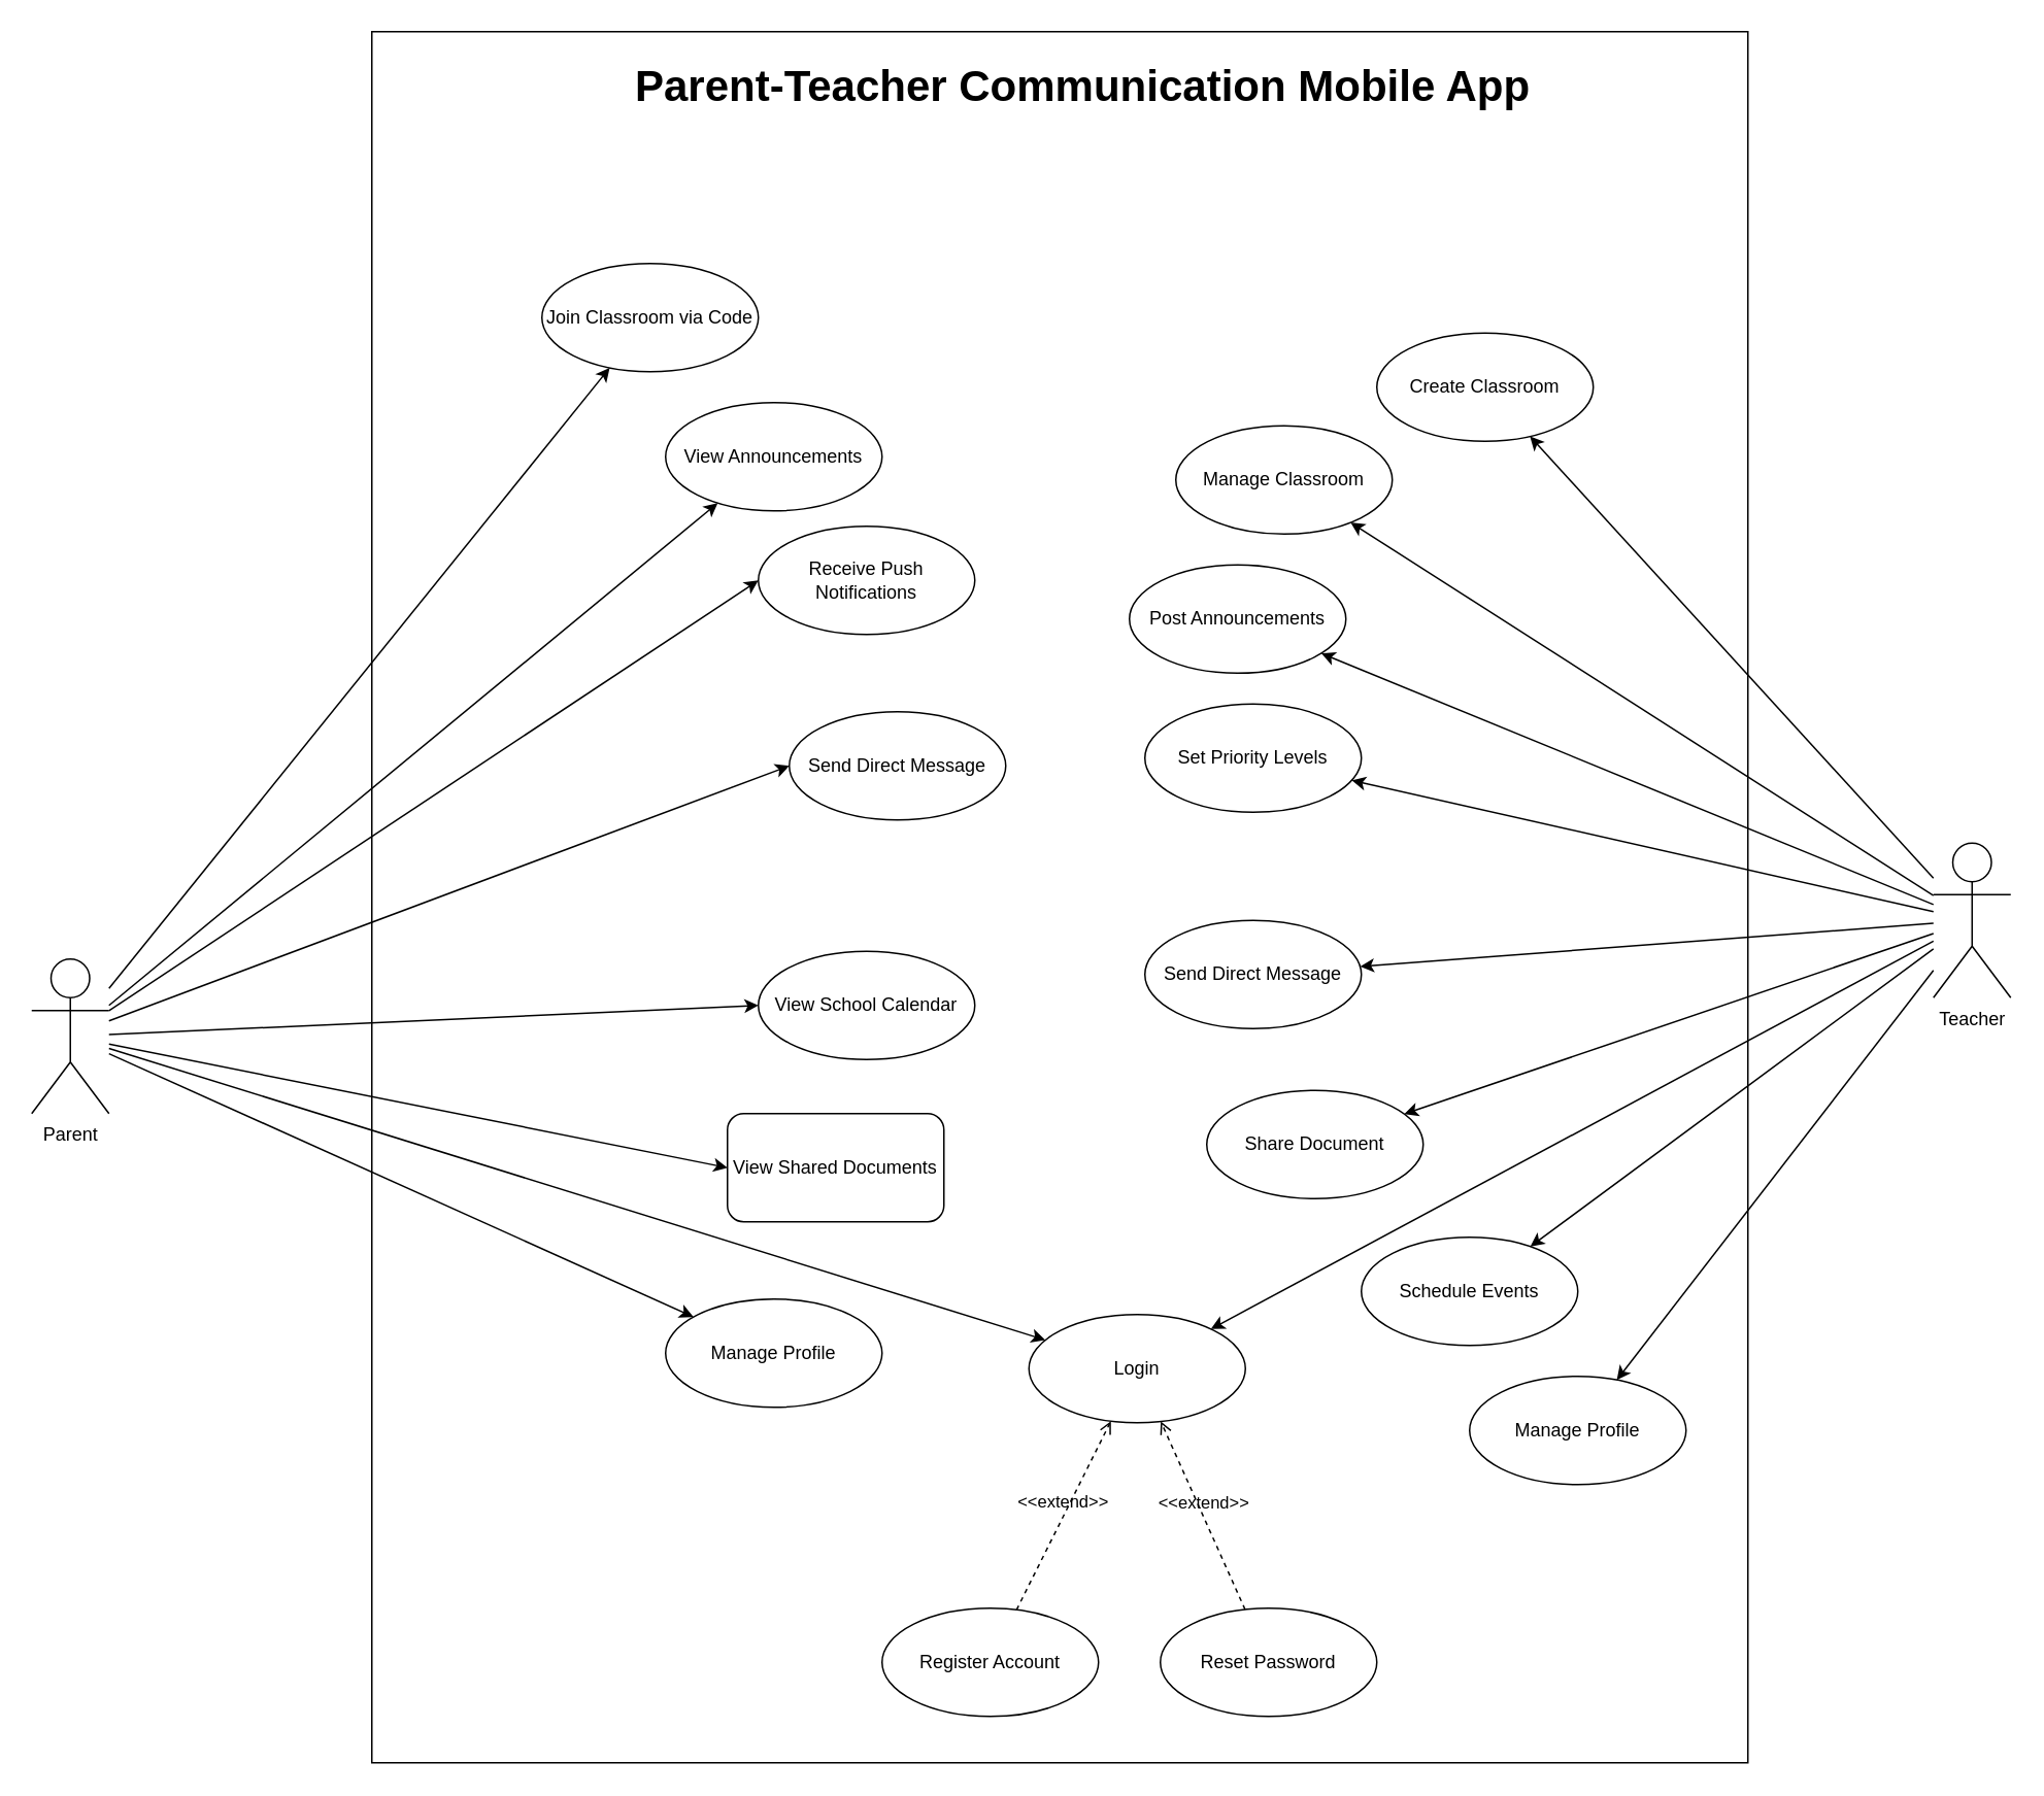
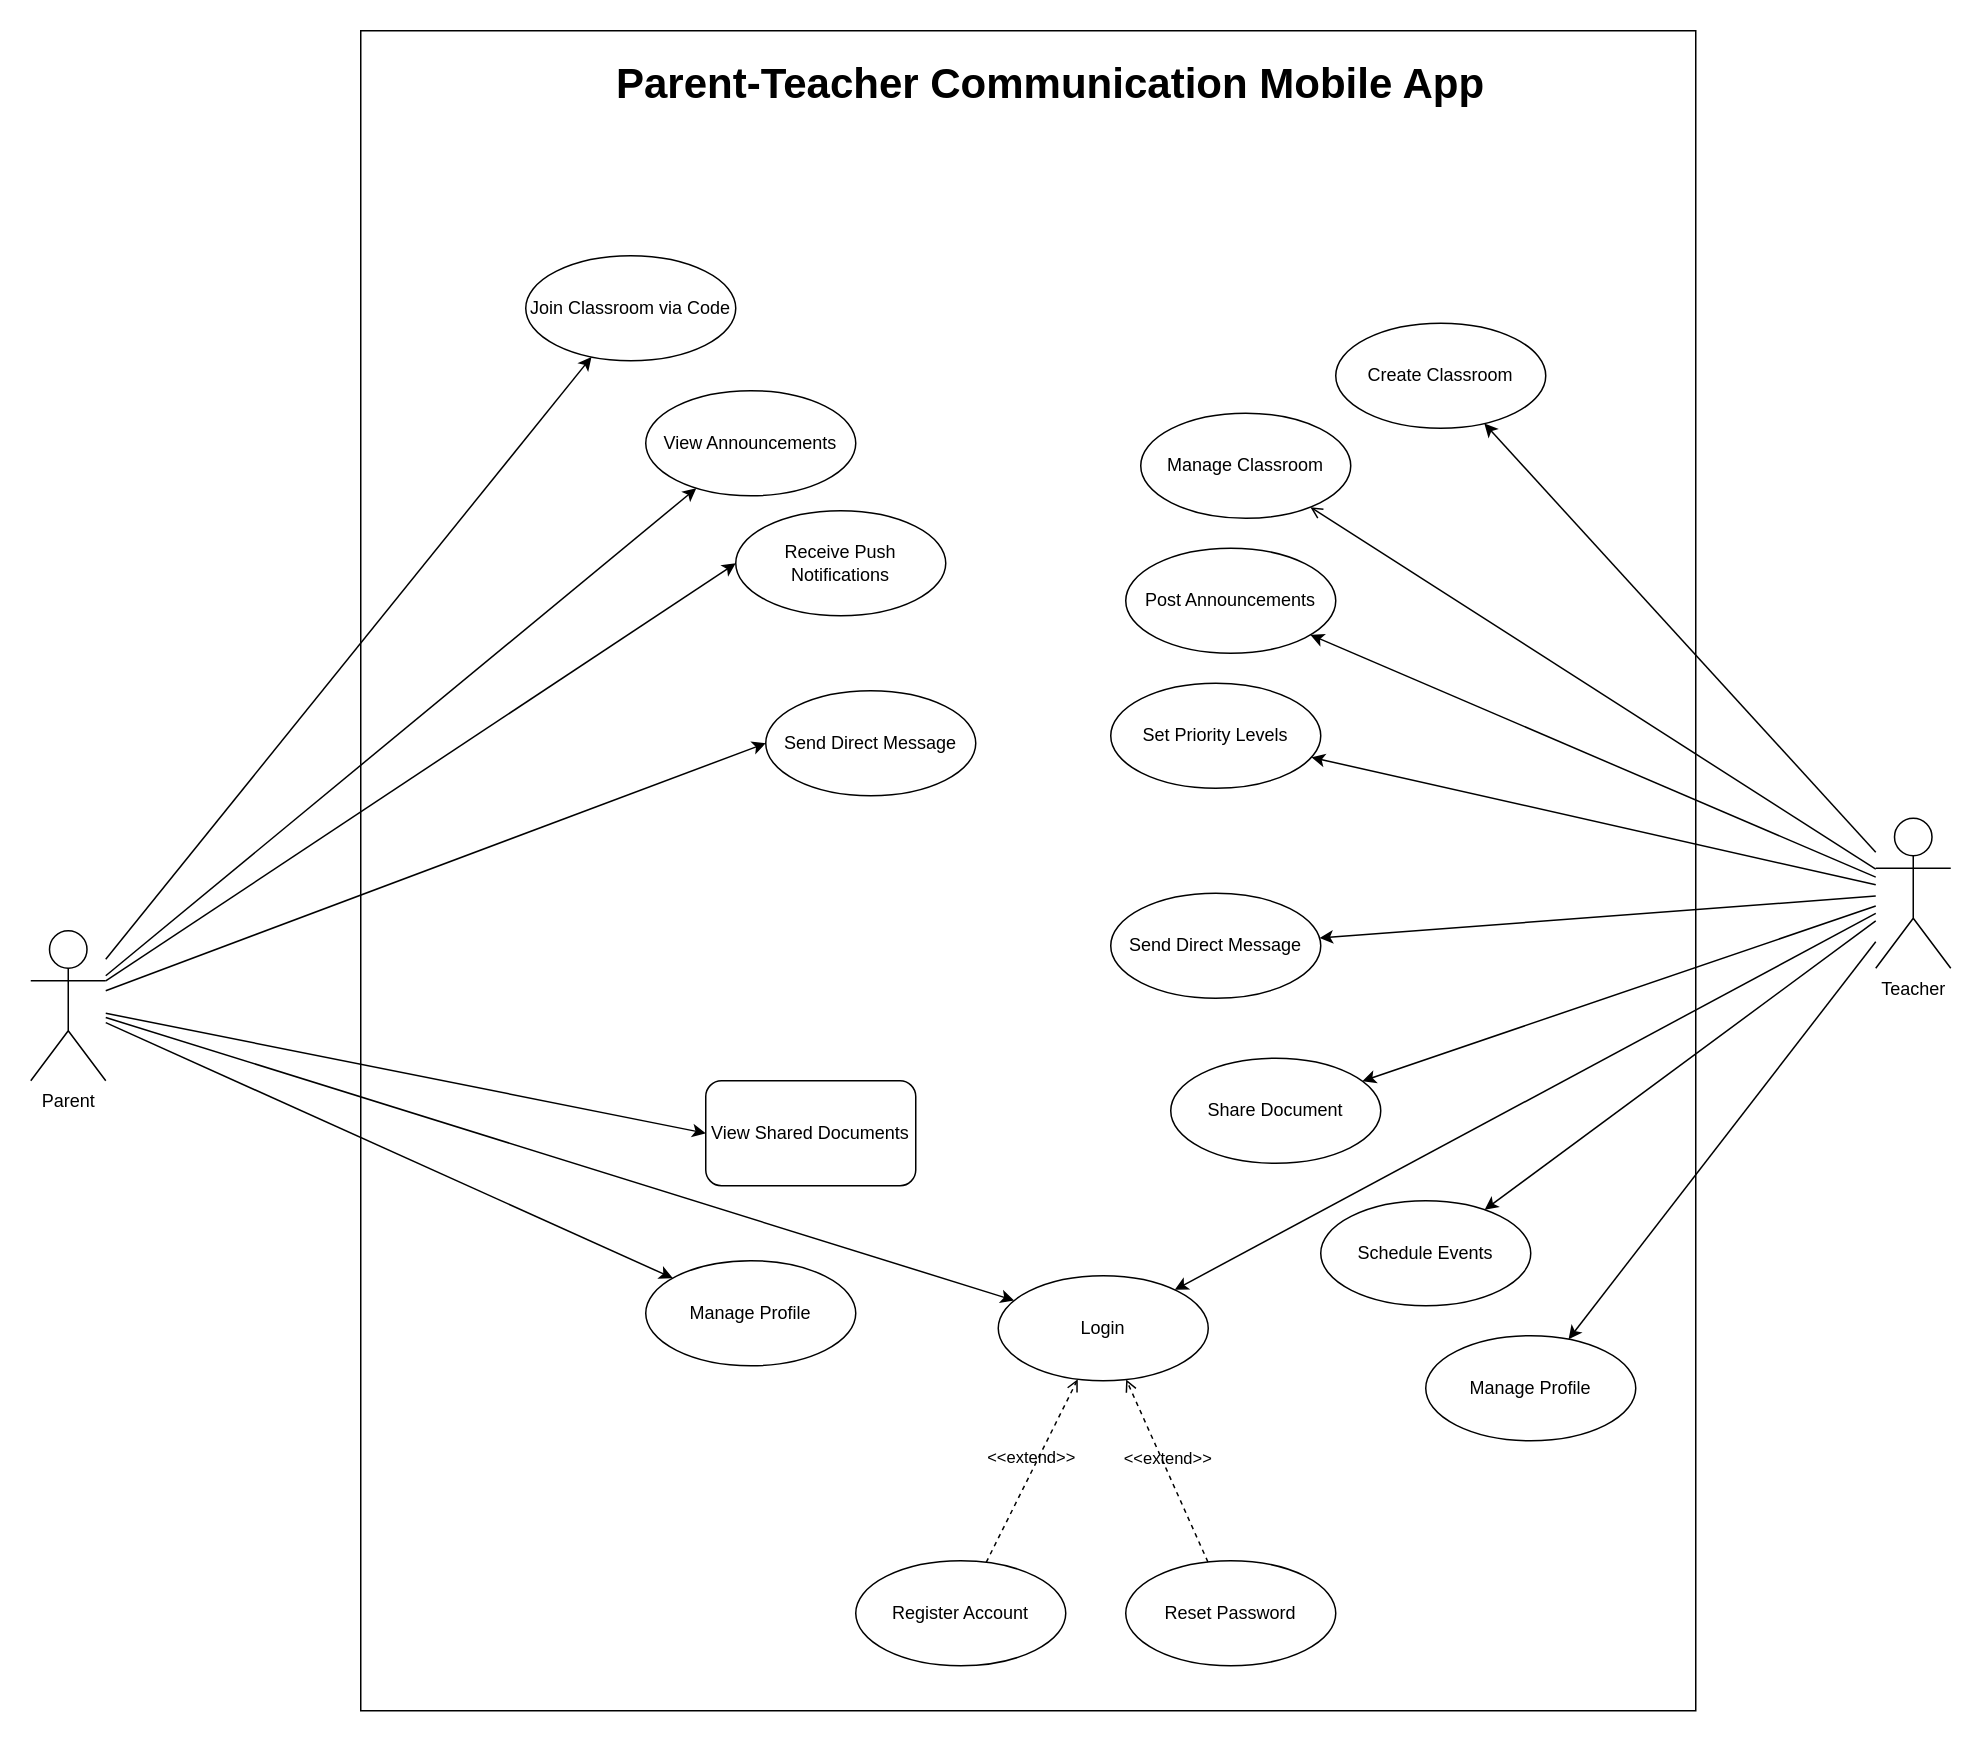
- <mxCell id="23" style="rounded=0;orthogonalLoop=1;jettySize=auto;html=1;" parent="1" source="8" target="22" edge="1"><mxGeometry relative="1" as="geometry"><mxPoint x="1587.5" y="847" as="sourcePoint" /><mxPoint x="1407.5" y="930" as="targetPoint" /></mxGeometry></mxCell>
+ <mxCell id="23" style="rounded=0;orthogonalLoop=1;jettySize=auto;html=1;endArrow=open;" parent="1" source="8" target="22" edge="1"><mxGeometry relative="1" as="geometry"><mxPoint x="1587.5" y="847" as="sourcePoint" /><mxPoint x="1407.5" y="930" as="targetPoint" /></mxGeometry></mxCell>
- <mxCell id="28" value="Post Announcements" style="ellipse;whiteSpace=wrap;html=1;" parent="1" vertex="1"><mxGeometry x="730" y="365" width="140" height="70" as="geometry" /></mxCell>
+ <mxCell id="28" value="Post Announcements" style="ellipse;whiteSpace=wrap;html=1;" parent="1" vertex="1"><mxGeometry x="750" y="365" width="140" height="70" as="geometry" /></mxCell>
- <mxCell id="18" value="View School Calendar" style="ellipse;whiteSpace=wrap;html=1;" parent="1" vertex="1"><mxGeometry x="490" y="615" width="140" height="70" as="geometry" /></mxCell>
- <mxCell id="10" style="rounded=0;orthogonalLoop=1;jettySize=auto;html=1;entryX=0;entryY=0.5;entryDx=0;entryDy=0;" parent="1" source="16" target="18" edge="1"><mxGeometry relative="1" as="geometry"><mxPoint x="670" y="590" as="sourcePoint" /></mxGeometry></mxCell>
